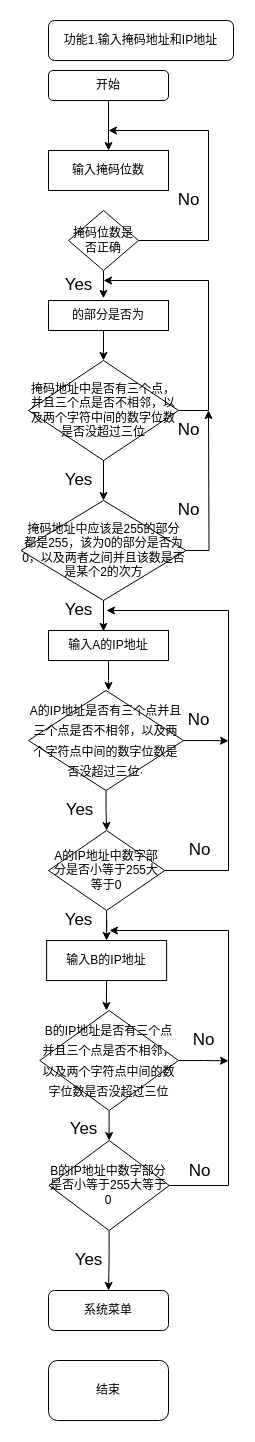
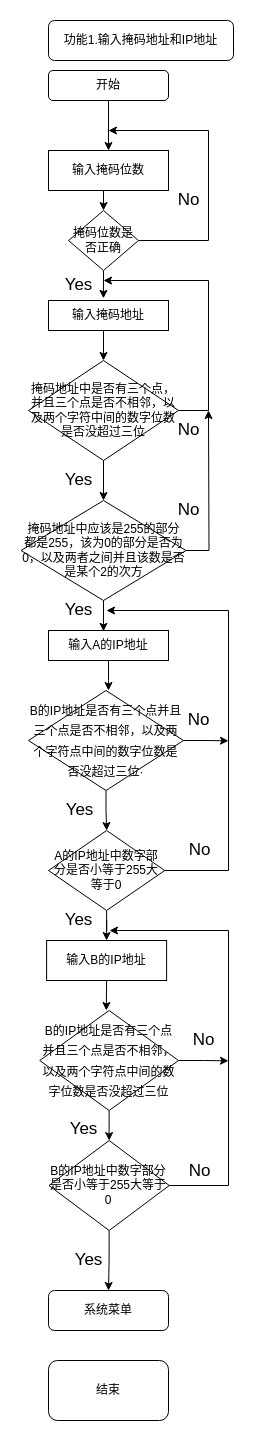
+ <mxCell id="6" style="edgeStyle=orthogonalEdgeStyle;rounded=0;orthogonalLoop=1;jettySize=auto;html=1;exitX=0.5;exitY=1;exitDx=0;exitDy=0;entryX=0.5;entryY=0;entryDx=0;entryDy=0;fontSize=12;" parent="1" source="7" target="13" edge="1"><mxGeometry relative="1" as="geometry" /></mxCell>
- <mxCell id="9" value="的部分是否为" style="rounded=0;whiteSpace=wrap;html=1;fontSize=12;" parent="1" vertex="1"><mxGeometry x="48" y="300" width="120" height="30" as="geometry" /></mxCell>
+ <mxCell id="9" value="输入掩码地址" style="rounded=0;whiteSpace=wrap;html=1;fontSize=12;" parent="1" vertex="1"><mxGeometry x="48" y="300" width="120" height="30" as="geometry" /></mxCell>
- <mxCell id="25" value="&lt;font style=&quot;font-size: 12px&quot;&gt;A的IP地址是否有三个点并且三个点是否不相邻，以及两个字符点中间的数字位数是否没超过三位·&lt;/font&gt;" style="rhombus;whiteSpace=wrap;html=1;fontSize=17;" parent="1" vertex="1"><mxGeometry x="28" y="690" width="155" height="100" as="geometry" /></mxCell>
+ <mxCell id="25" value="&lt;font style=&quot;font-size: 12px&quot;&gt;B的IP地址是否有三个点并且三个点是否不相邻，以及两个字符点中间的数字位数是否没超过三位·&lt;/font&gt;" style="rhombus;whiteSpace=wrap;html=1;fontSize=17;" parent="1" vertex="1"><mxGeometry x="28" y="690" width="155" height="100" as="geometry" /></mxCell>
